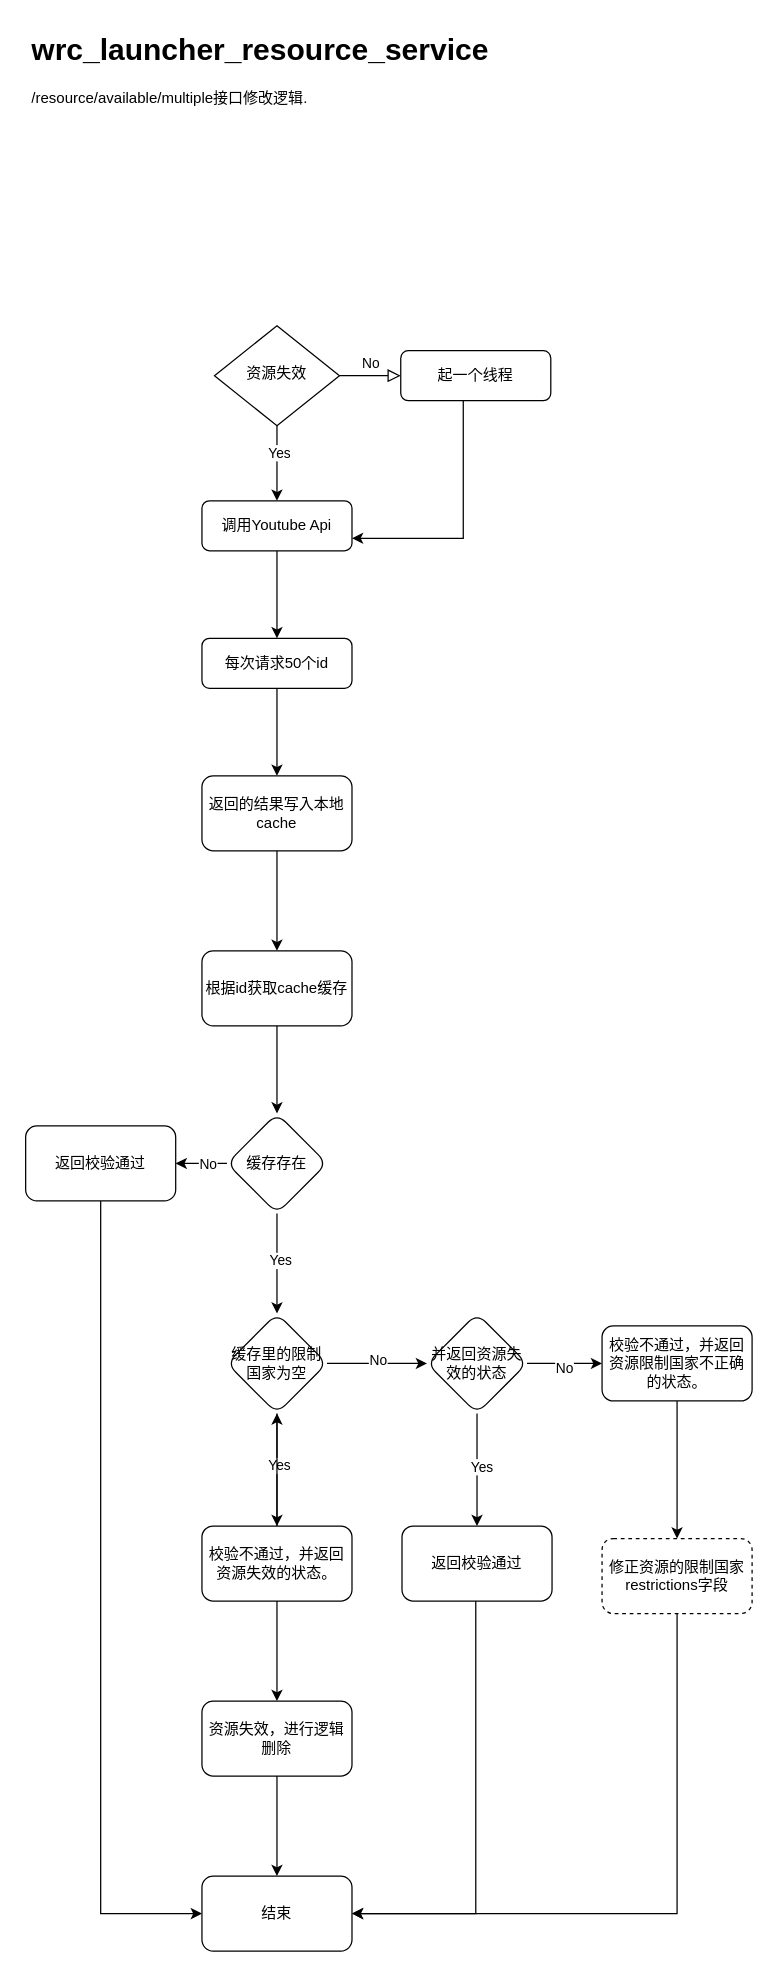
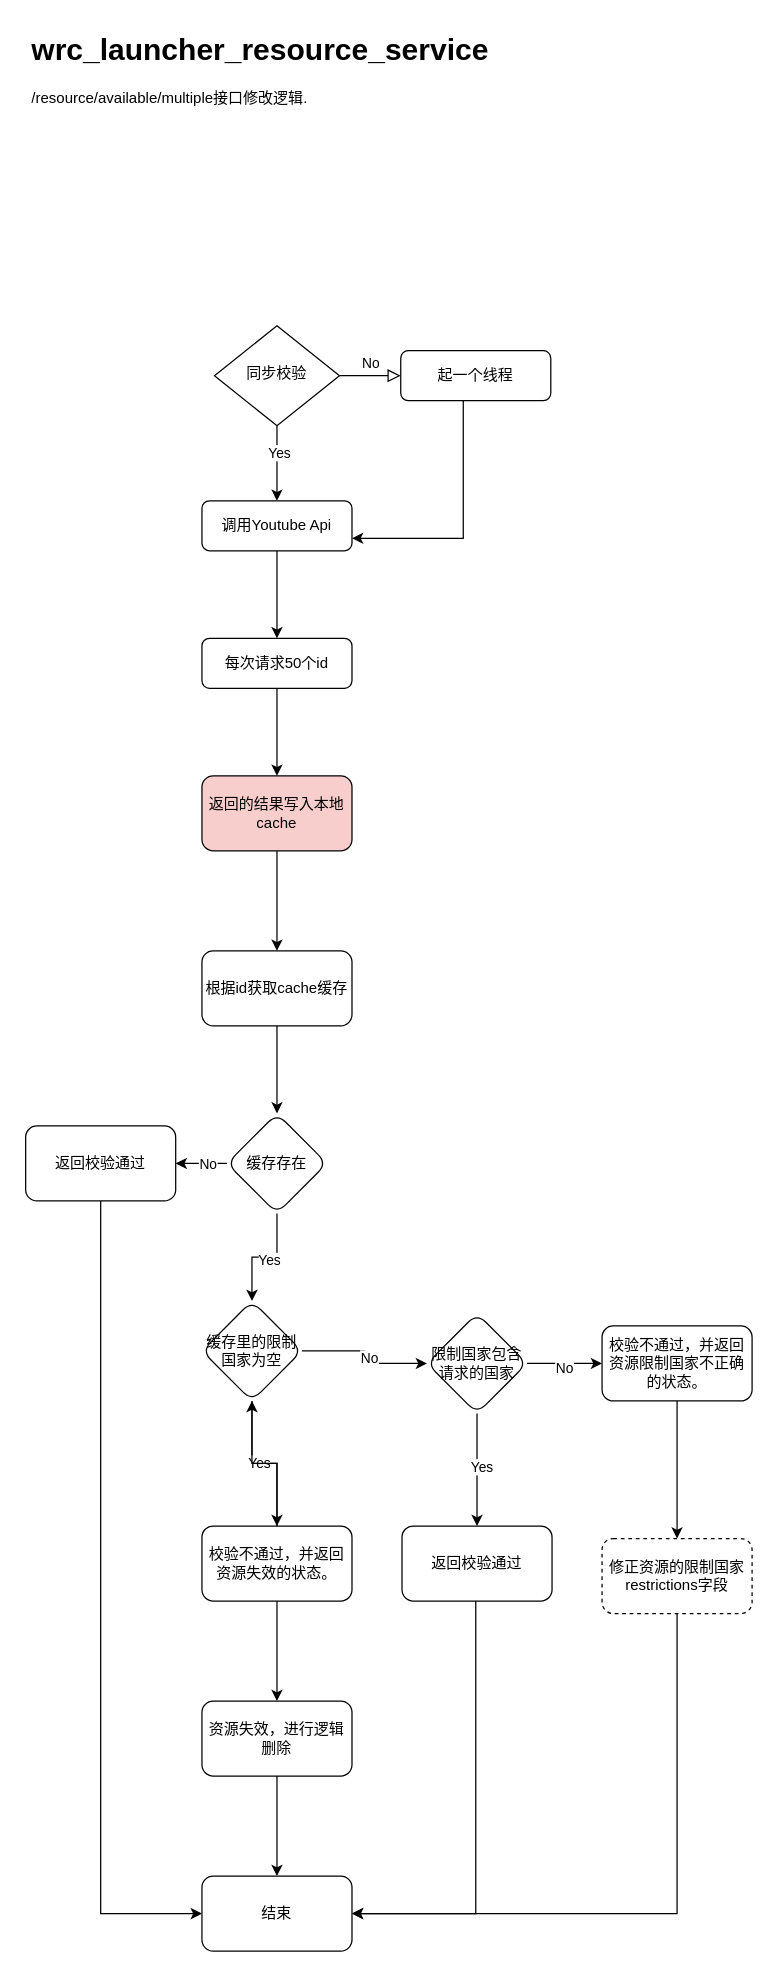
- <mxCell id="5" value="资源失效" style="rhombus;whiteSpace=wrap;html=1;shadow=0;fontFamily=Helvetica;fontSize=12;align=center;strokeWidth=1;spacing=6;spacingTop=-4;" parent="1" vertex="1"><mxGeometry x="171" y="260" width="100" height="80" as="geometry" /></mxCell>
+ <mxCell id="5" value="同步校验" style="rhombus;whiteSpace=wrap;html=1;shadow=0;fontFamily=Helvetica;fontSize=12;align=center;strokeWidth=1;spacing=6;spacingTop=-4;" parent="1" vertex="1"><mxGeometry x="171" y="260" width="100" height="80" as="geometry" /></mxCell>
- <mxCell id="14" value="返回的结果写入本地cache" style="whiteSpace=wrap;html=1;rounded=1;glass=0;strokeWidth=1;shadow=0;" vertex="1" parent="1"><mxGeometry x="161" y="620" width="120" height="60" as="geometry" /></mxCell>
+ <mxCell id="14" value="返回的结果写入本地cache" style="whiteSpace=wrap;html=1;rounded=1;glass=0;strokeWidth=1;shadow=0;fillColor=#f8cecc;" vertex="1" parent="1"><mxGeometry x="161" y="620" width="120" height="60" as="geometry" /></mxCell>
- <mxCell id="28" value="缓存里的限制国家为空" style="rhombus;whiteSpace=wrap;html=1;rounded=1;glass=0;strokeWidth=1;shadow=0;" vertex="1" parent="1"><mxGeometry x="181" y="1050" width="80" height="80" as="geometry" /></mxCell>
+ <mxCell id="28" value="缓存里的限制国家为空" style="rhombus;whiteSpace=wrap;html=1;rounded=1;glass=0;strokeWidth=1;shadow=0;" vertex="1" parent="1"><mxGeometry x="161" y="1040" width="80" height="80" as="geometry" /></mxCell>
- <mxCell id="36" value="并返回资源失效的状态" style="rhombus;whiteSpace=wrap;html=1;rounded=1;glass=0;strokeWidth=1;shadow=0;" vertex="1" parent="1"><mxGeometry x="341" y="1050" width="80" height="80" as="geometry" /></mxCell>
+ <mxCell id="36" value="限制国家包含请求的国家" style="rhombus;whiteSpace=wrap;html=1;rounded=1;glass=0;strokeWidth=1;shadow=0;" vertex="1" parent="1"><mxGeometry x="341" y="1050" width="80" height="80" as="geometry" /></mxCell>
